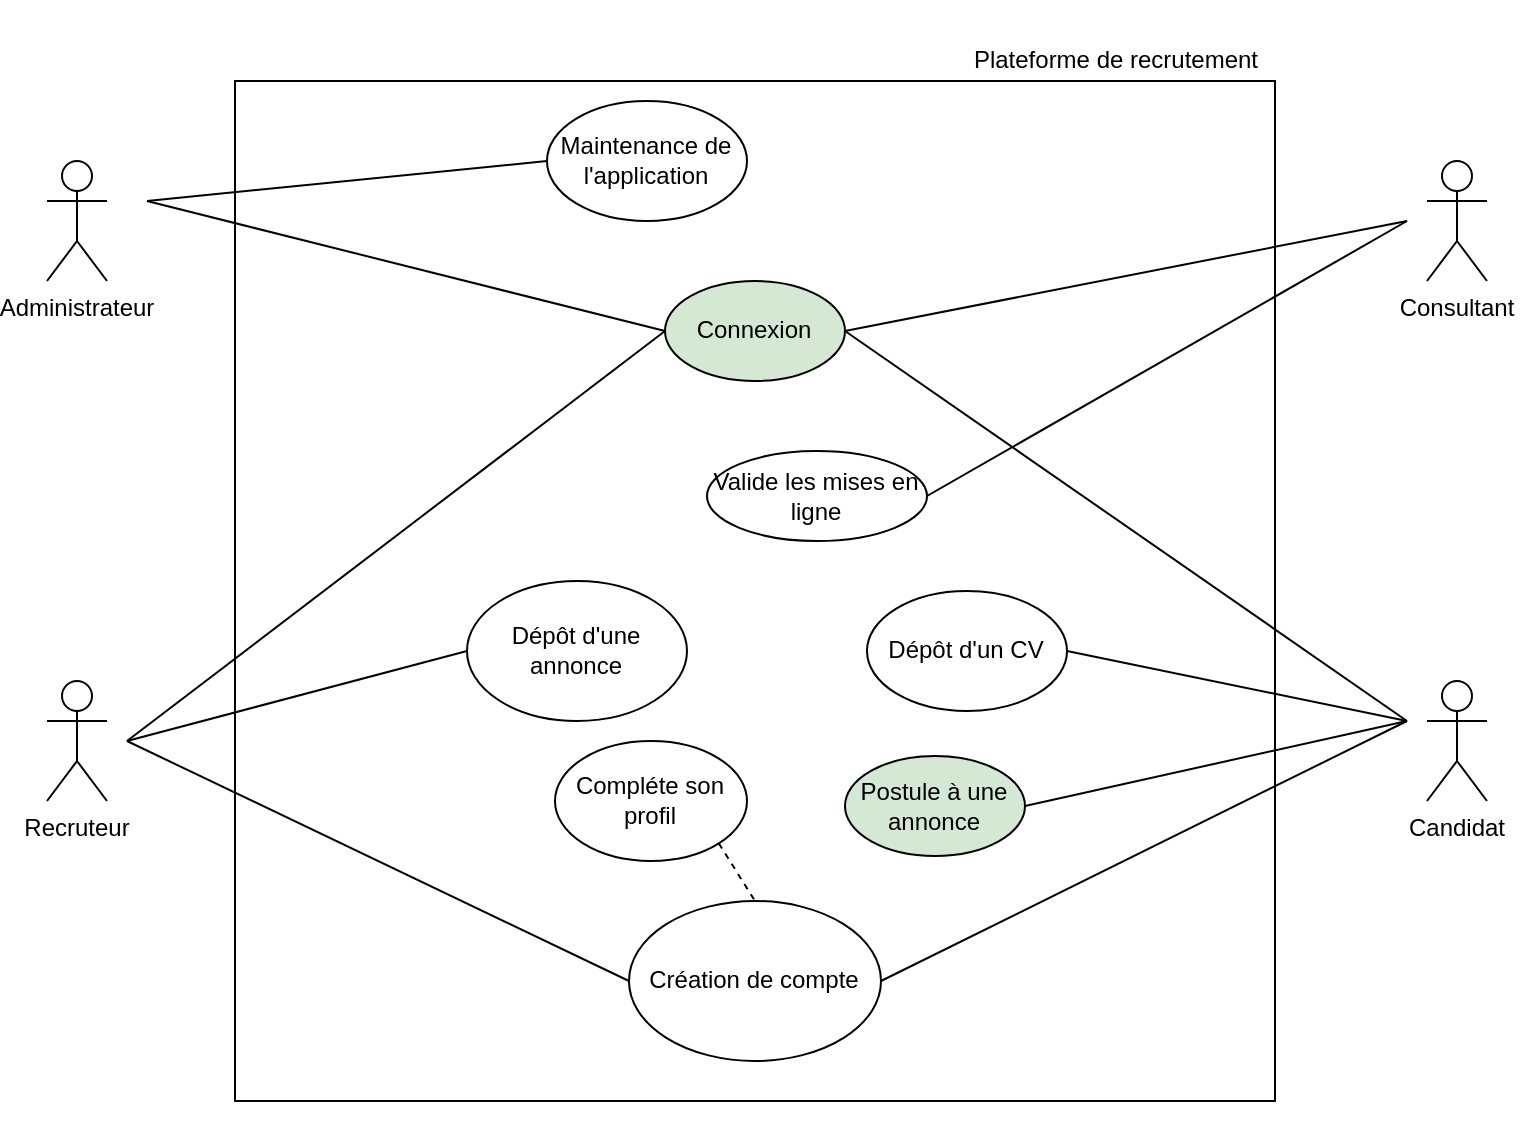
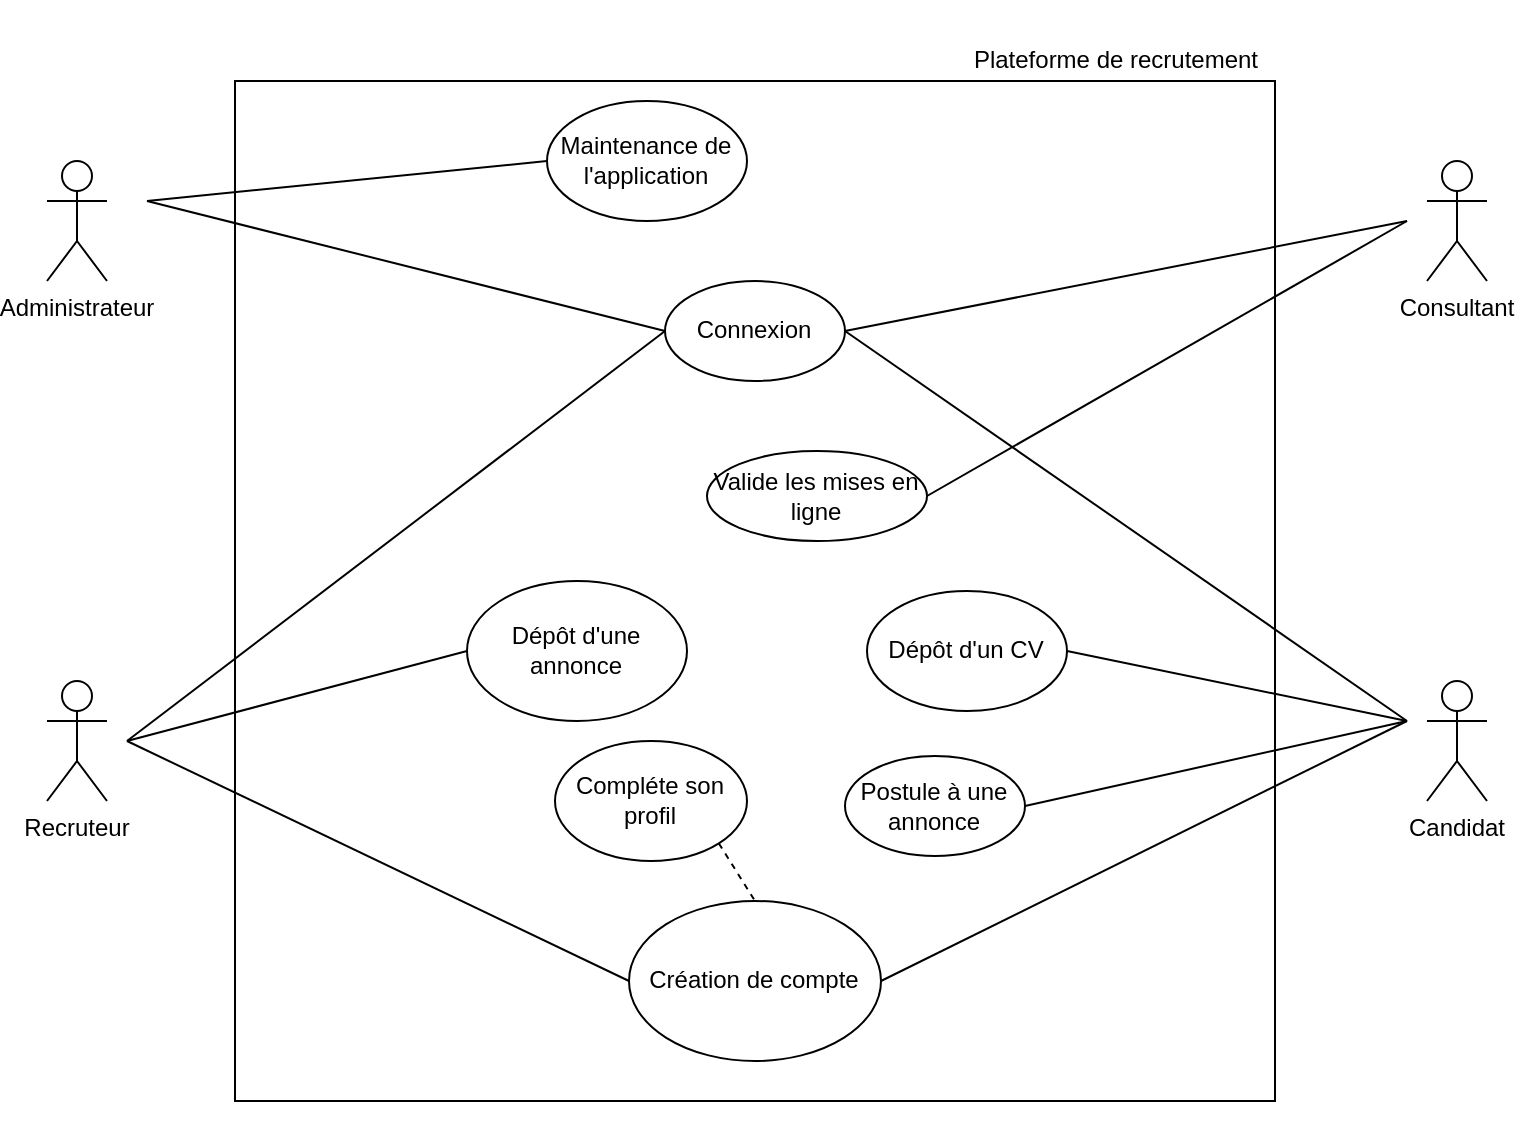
- <mxCell id="6" value="Connexion" style="ellipse;whiteSpace=wrap;html=1;fillColor=#d5e8d4;" parent="1" vertex="1"><mxGeometry x="329" y="140" width="90" height="50" as="geometry" /></mxCell>
+ <mxCell id="6" value="Connexion" style="ellipse;whiteSpace=wrap;html=1;" parent="1" vertex="1"><mxGeometry x="329" y="140" width="90" height="50" as="geometry" /></mxCell>
- <mxCell id="27" value="Postule à une annonce" style="ellipse;whiteSpace=wrap;html=1;fillColor=#d5e8d4;" parent="1" vertex="1"><mxGeometry x="419" y="377.5" width="90" height="50" as="geometry" /></mxCell>
+ <mxCell id="27" value="Postule à une annonce" style="ellipse;whiteSpace=wrap;html=1;" parent="1" vertex="1"><mxGeometry x="419" y="377.5" width="90" height="50" as="geometry" /></mxCell>
